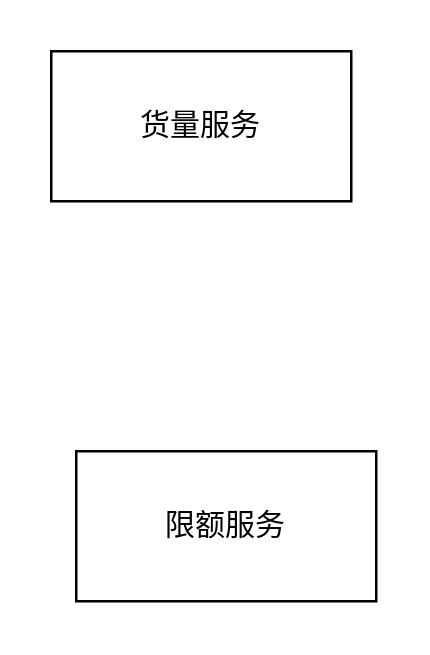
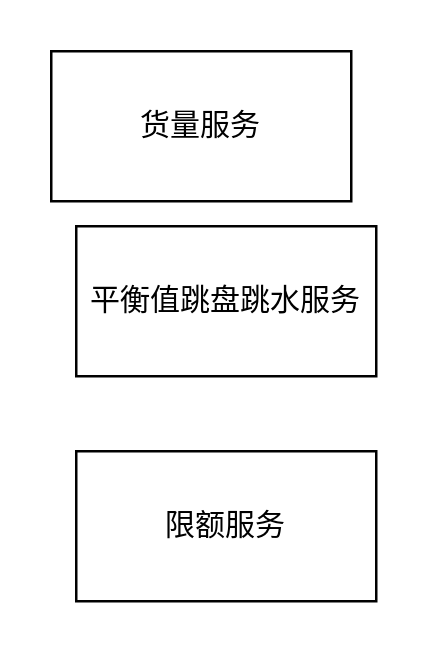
+ <mxCell id="2" value="平衡值跳盘跳水服务" style="rounded=0;whiteSpace=wrap;html=1;" vertex="1" parent="1"><mxGeometry x="30" y="90" width="120" height="60" as="geometry" /></mxCell>
